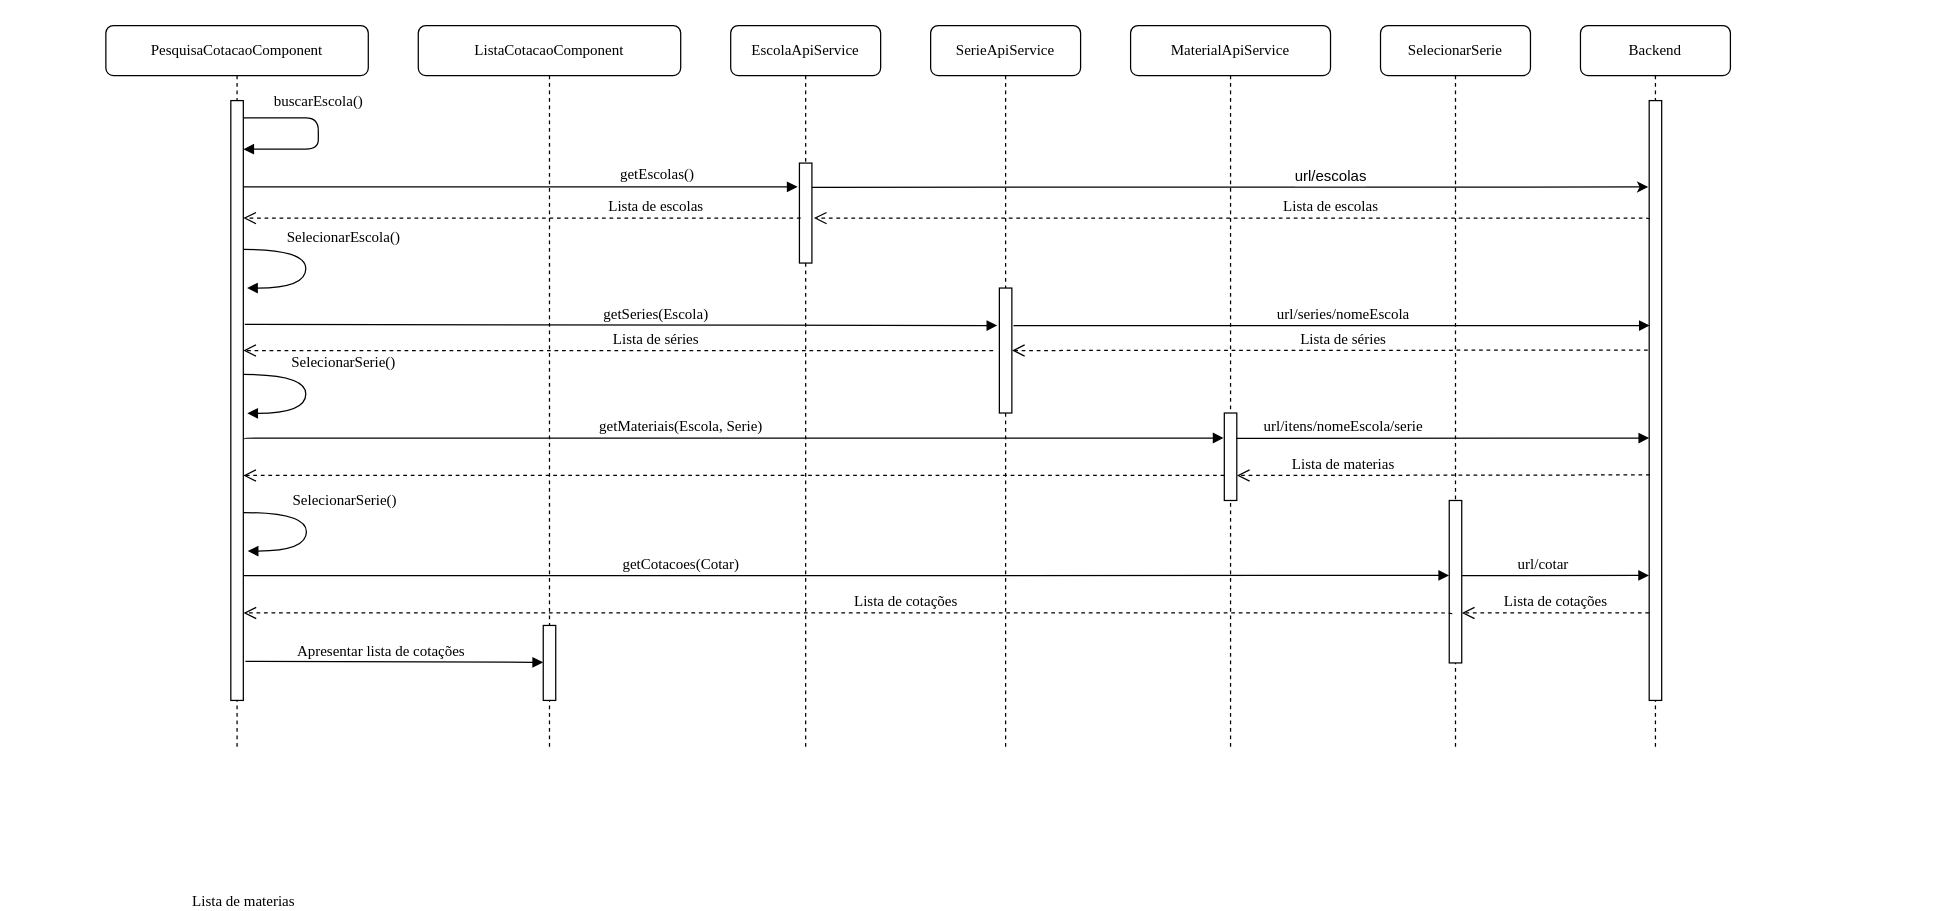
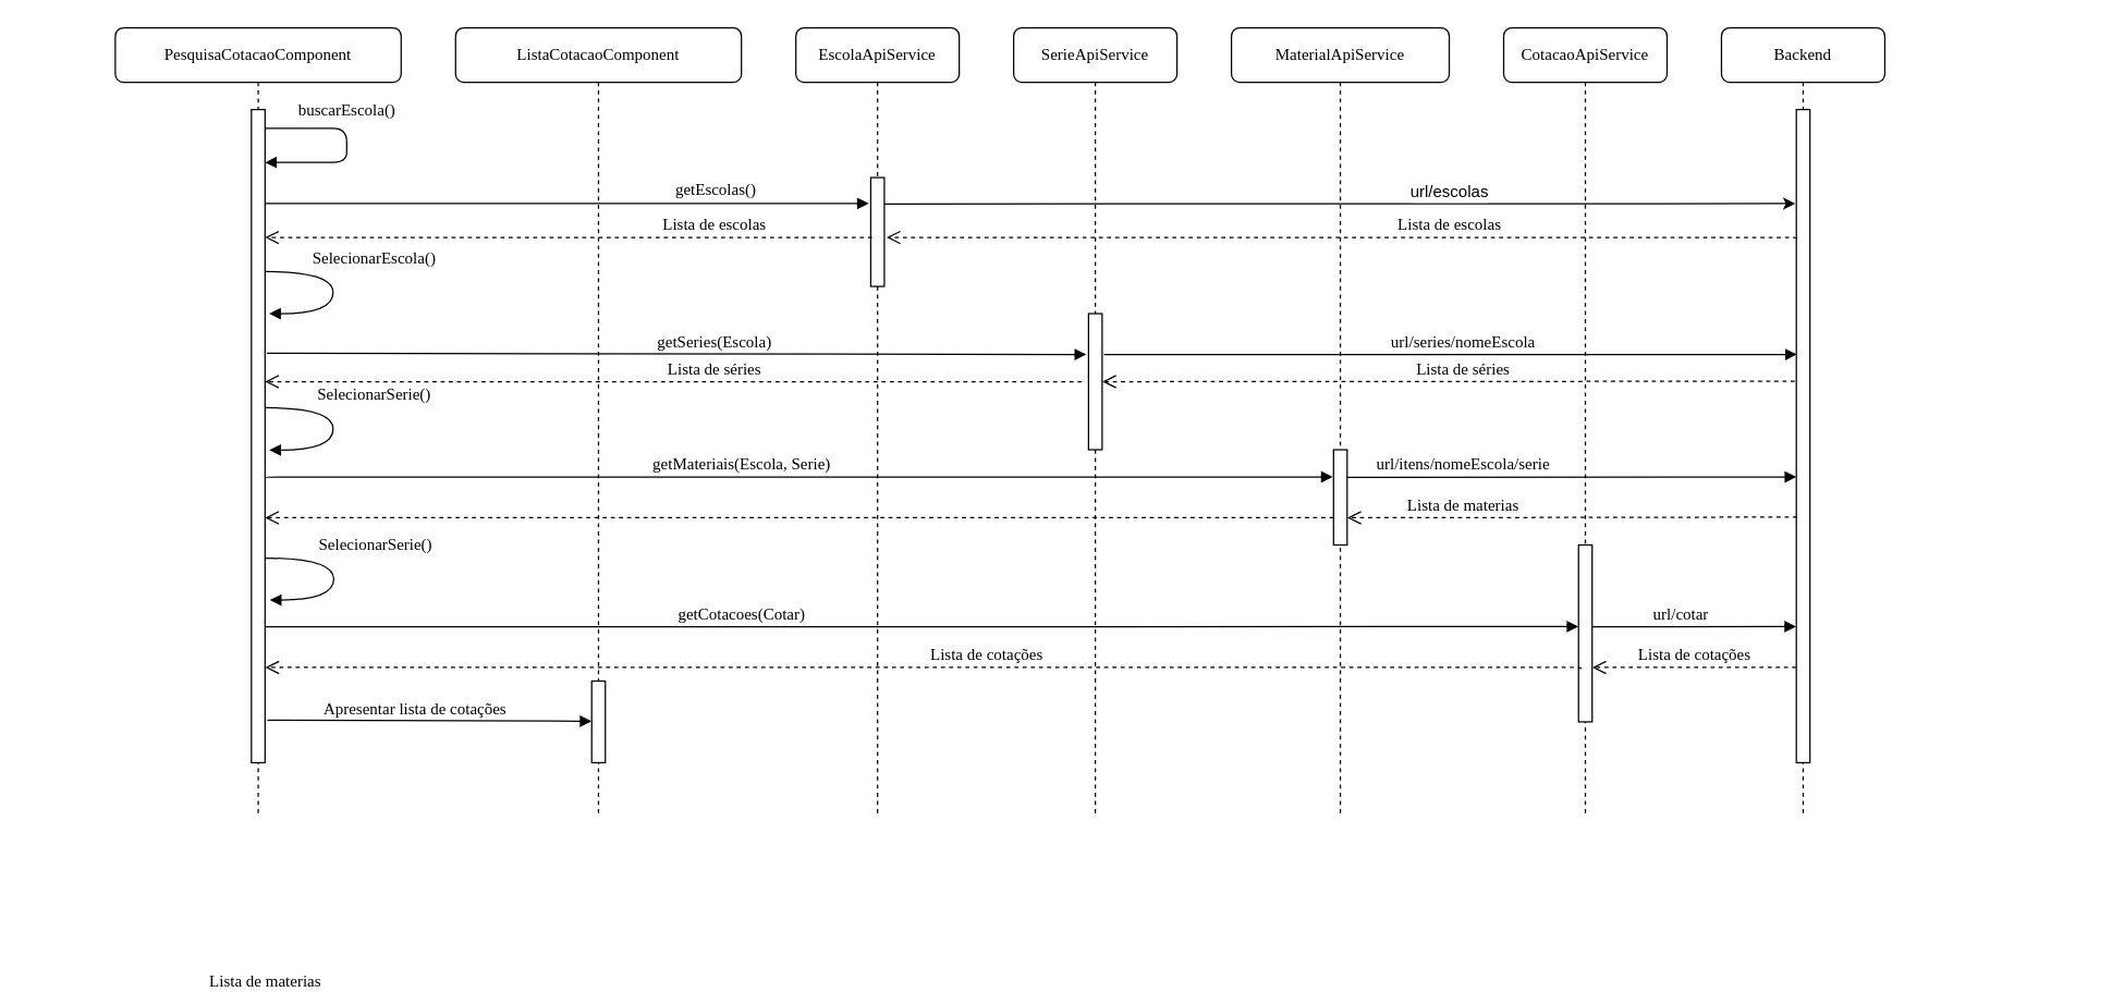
- <mxCell id="28" value="SelecionarSerie" style="shape=umlLifeline;perimeter=lifelinePerimeter;whiteSpace=wrap;html=1;container=1;collapsible=0;recursiveResize=0;outlineConnect=0;rounded=1;shadow=0;comic=0;labelBackgroundColor=none;strokeColor=#000000;strokeWidth=1;fillColor=#FFFFFF;fontFamily=Verdana;fontSize=12;fontColor=#000000;align=center;" vertex="1" parent="1"><mxGeometry x="1104" y="20" width="120" height="580" as="geometry" /></mxCell>
+ <mxCell id="28" value="CotacaoApiService" style="shape=umlLifeline;perimeter=lifelinePerimeter;whiteSpace=wrap;html=1;container=1;collapsible=0;recursiveResize=0;outlineConnect=0;rounded=1;shadow=0;comic=0;labelBackgroundColor=none;strokeColor=#000000;strokeWidth=1;fillColor=#FFFFFF;fontFamily=Verdana;fontSize=12;fontColor=#000000;align=center;" vertex="1" parent="1"><mxGeometry x="1104" y="20" width="120" height="580" as="geometry" /></mxCell>
